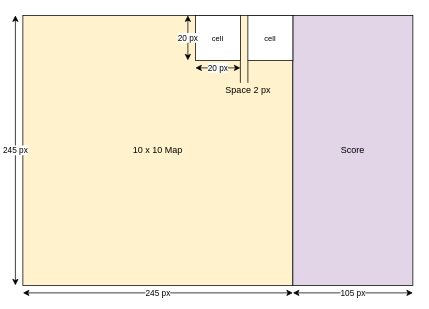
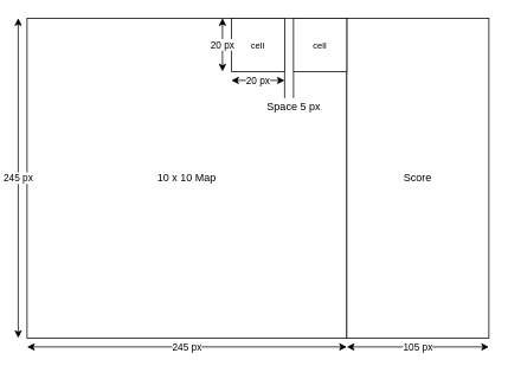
- <mxCell id="11" value="Space 2 px" style="text;html=1;align=center;verticalAlign=middle;resizable=0;points=[];autosize=1;" vertex="1" parent="1"><mxGeometry x="290" y="110" width="80" height="20" as="geometry" /></mxCell>
+ <mxCell id="11" value="Space 5 px" style="text;html=1;align=center;verticalAlign=middle;resizable=0;points=[];autosize=1;" vertex="1" parent="1"><mxGeometry x="290" y="110" width="80" height="20" as="geometry" /></mxCell>
- <mxCell id="2" value="10 x 10 Map" style="rounded=0;whiteSpace=wrap;html=1;fillColor=#fff2cc;" vertex="1" parent="1"><mxGeometry x="30" y="20" width="360" height="360" as="geometry" /></mxCell>
+ <mxCell id="2" value="10 x 10 Map" style="rounded=0;whiteSpace=wrap;html=1;" vertex="1" parent="1"><mxGeometry x="30" y="20" width="360" height="360" as="geometry" /></mxCell>
- <mxCell id="3" value="Score" style="rounded=0;whiteSpace=wrap;html=1;fillColor=#e1d5e7;" vertex="1" parent="1"><mxGeometry x="390" y="20" width="160" height="360" as="geometry" /></mxCell>
+ <mxCell id="3" value="Score" style="rounded=0;whiteSpace=wrap;html=1;" vertex="1" parent="1"><mxGeometry x="390" y="20" width="160" height="360" as="geometry" /></mxCell>
